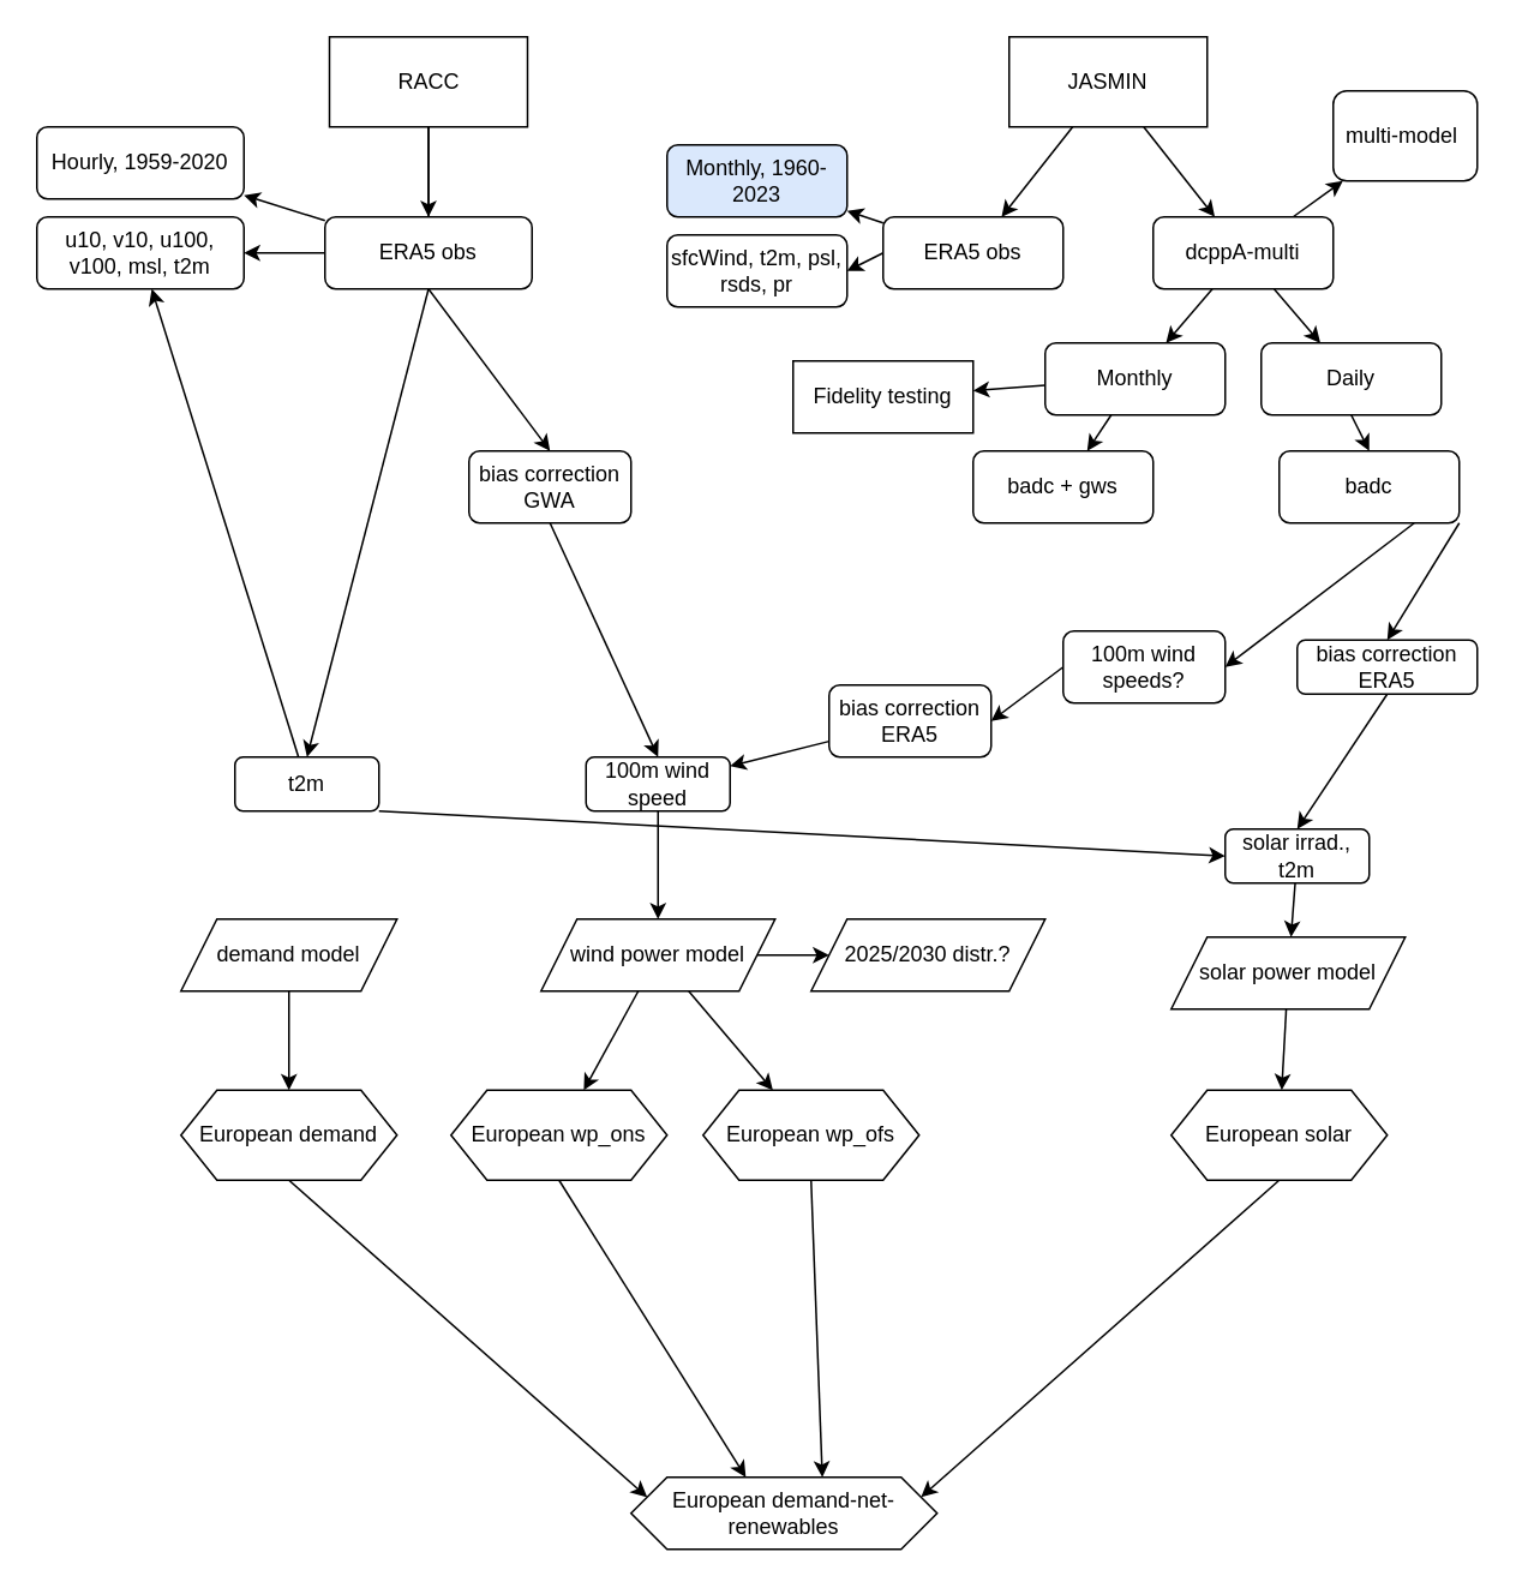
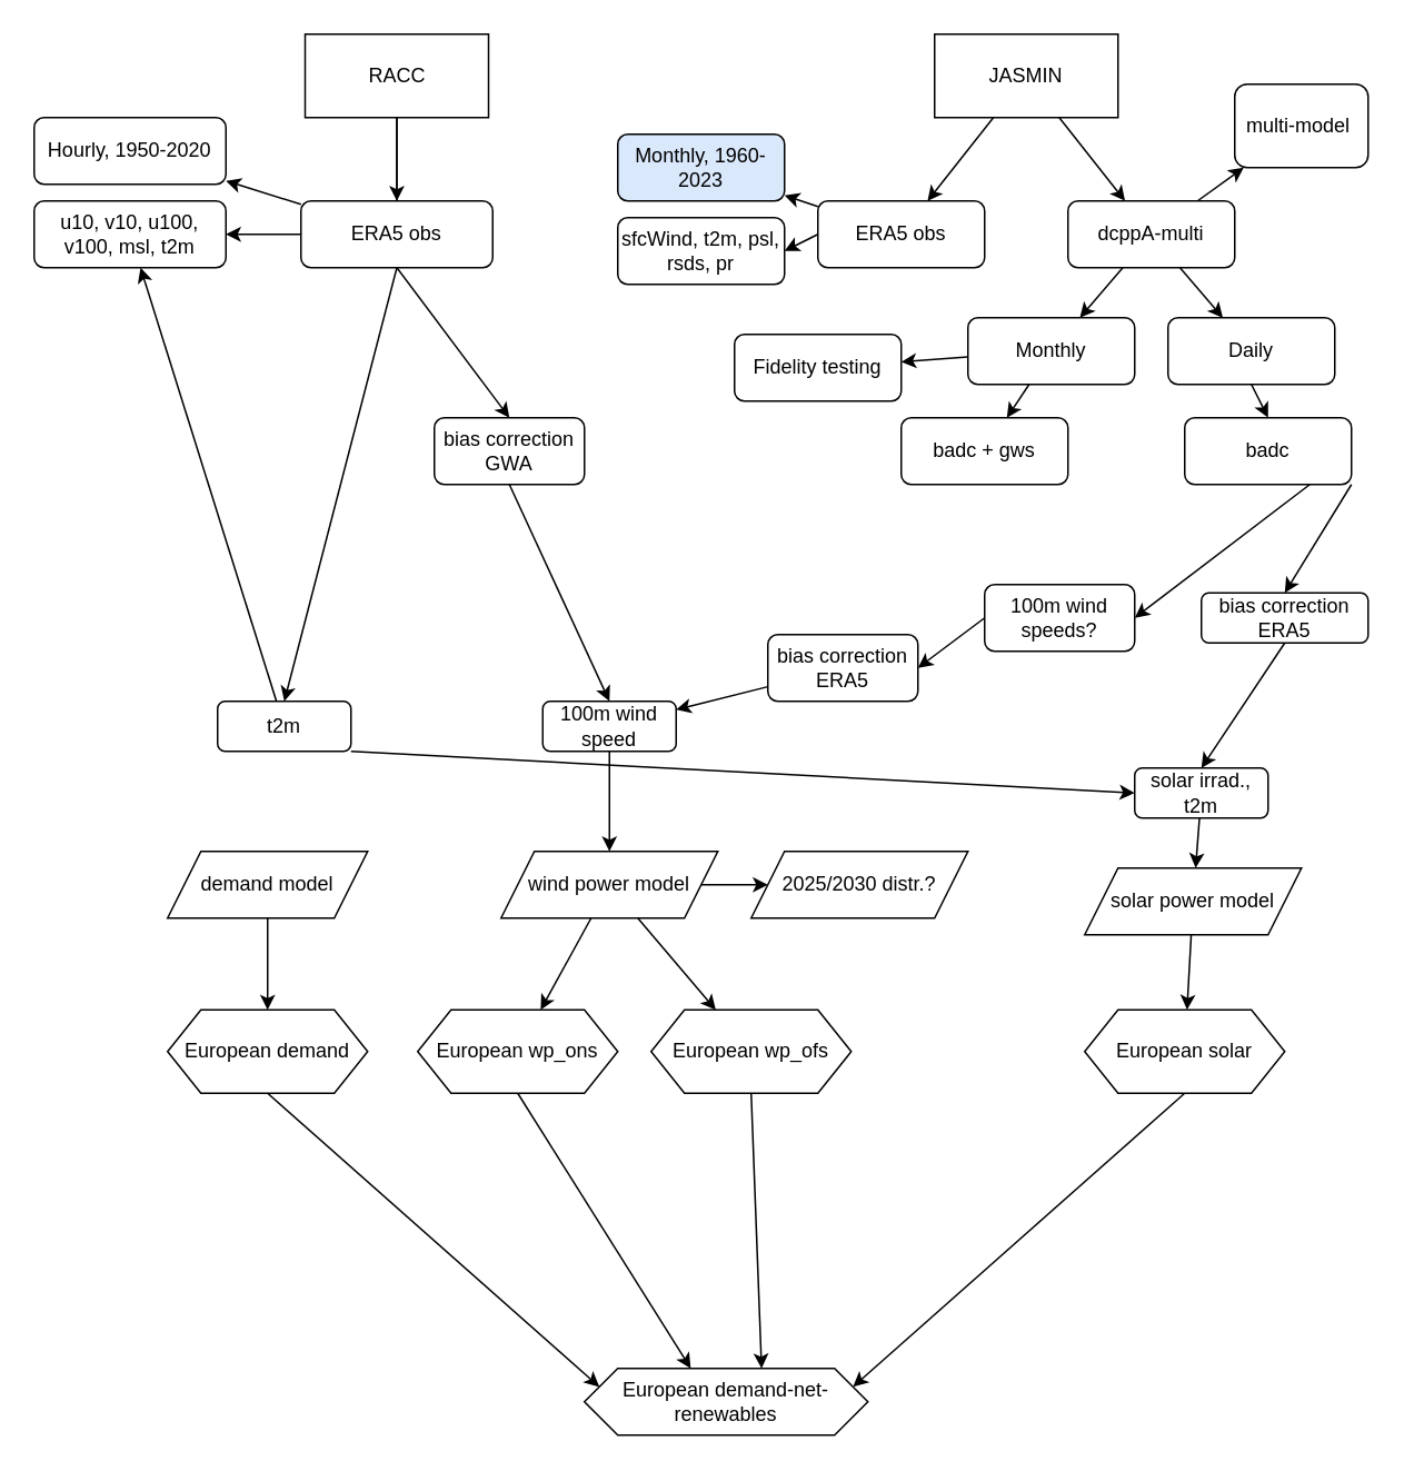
- <mxCell id="14" value="Hourly, 1959-2020" style="rounded=1;whiteSpace=wrap;html=1;" vertex="1" parent="1"><mxGeometry x="20" y="70" width="115" height="40" as="geometry" /></mxCell>
+ <mxCell id="14" value="Hourly, 1950-2020" style="rounded=1;whiteSpace=wrap;html=1;" vertex="1" parent="1"><mxGeometry x="20" y="70" width="115" height="40" as="geometry" /></mxCell>
- <mxCell id="41" value="Fidelity testing" style="whiteSpace=wrap;html=1;rounded=0;" vertex="1" parent="1"><mxGeometry x="440" y="200" width="100" height="40" as="geometry" /></mxCell>
+ <mxCell id="41" value="Fidelity testing" style="rounded=1;whiteSpace=wrap;html=1;" vertex="1" parent="1"><mxGeometry x="440" y="200" width="100" height="40" as="geometry" /></mxCell>
